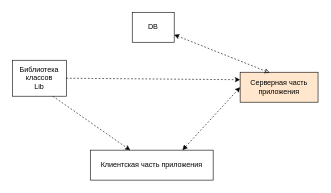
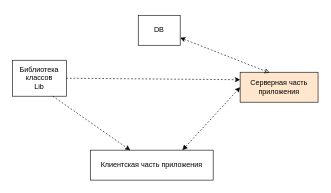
- <mxCell id="3" value="DB" style="rounded=0;whiteSpace=wrap;html=1;" vertex="1" parent="1"><mxGeometry x="220" y="20" width="70" height="50" as="geometry" /></mxCell>
+ <mxCell id="3" value="DB" style="rounded=0;whiteSpace=wrap;html=1;" vertex="1" parent="1"><mxGeometry x="230" y="25" width="70" height="50" as="geometry" /></mxCell>
